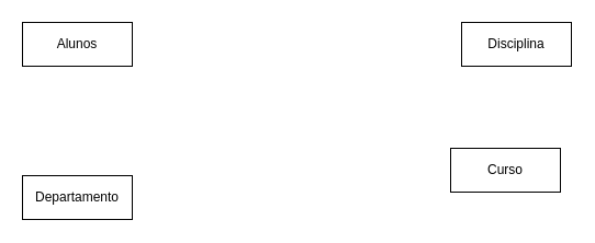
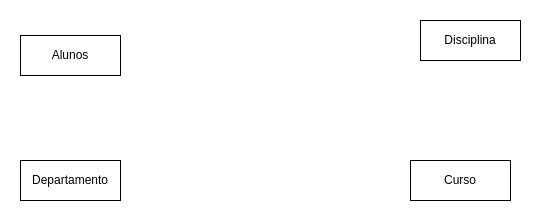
- <mxCell id="2" value="Alunos" style="whiteSpace=wrap;html=1;align=center;" vertex="1" parent="1"><mxGeometry x="20" y="20" width="100" height="40" as="geometry" /></mxCell>
+ <mxCell id="2" value="Alunos" style="whiteSpace=wrap;html=1;align=center;" vertex="1" parent="1"><mxGeometry x="20" y="35" width="100" height="40" as="geometry" /></mxCell>
- <mxCell id="4" value="Curso" style="whiteSpace=wrap;html=1;align=center;" vertex="1" parent="1"><mxGeometry x="410" y="135" width="100" height="40" as="geometry" /></mxCell>
+ <mxCell id="4" value="Curso" style="whiteSpace=wrap;html=1;align=center;" vertex="1" parent="1"><mxGeometry x="410" y="160" width="100" height="40" as="geometry" /></mxCell>
